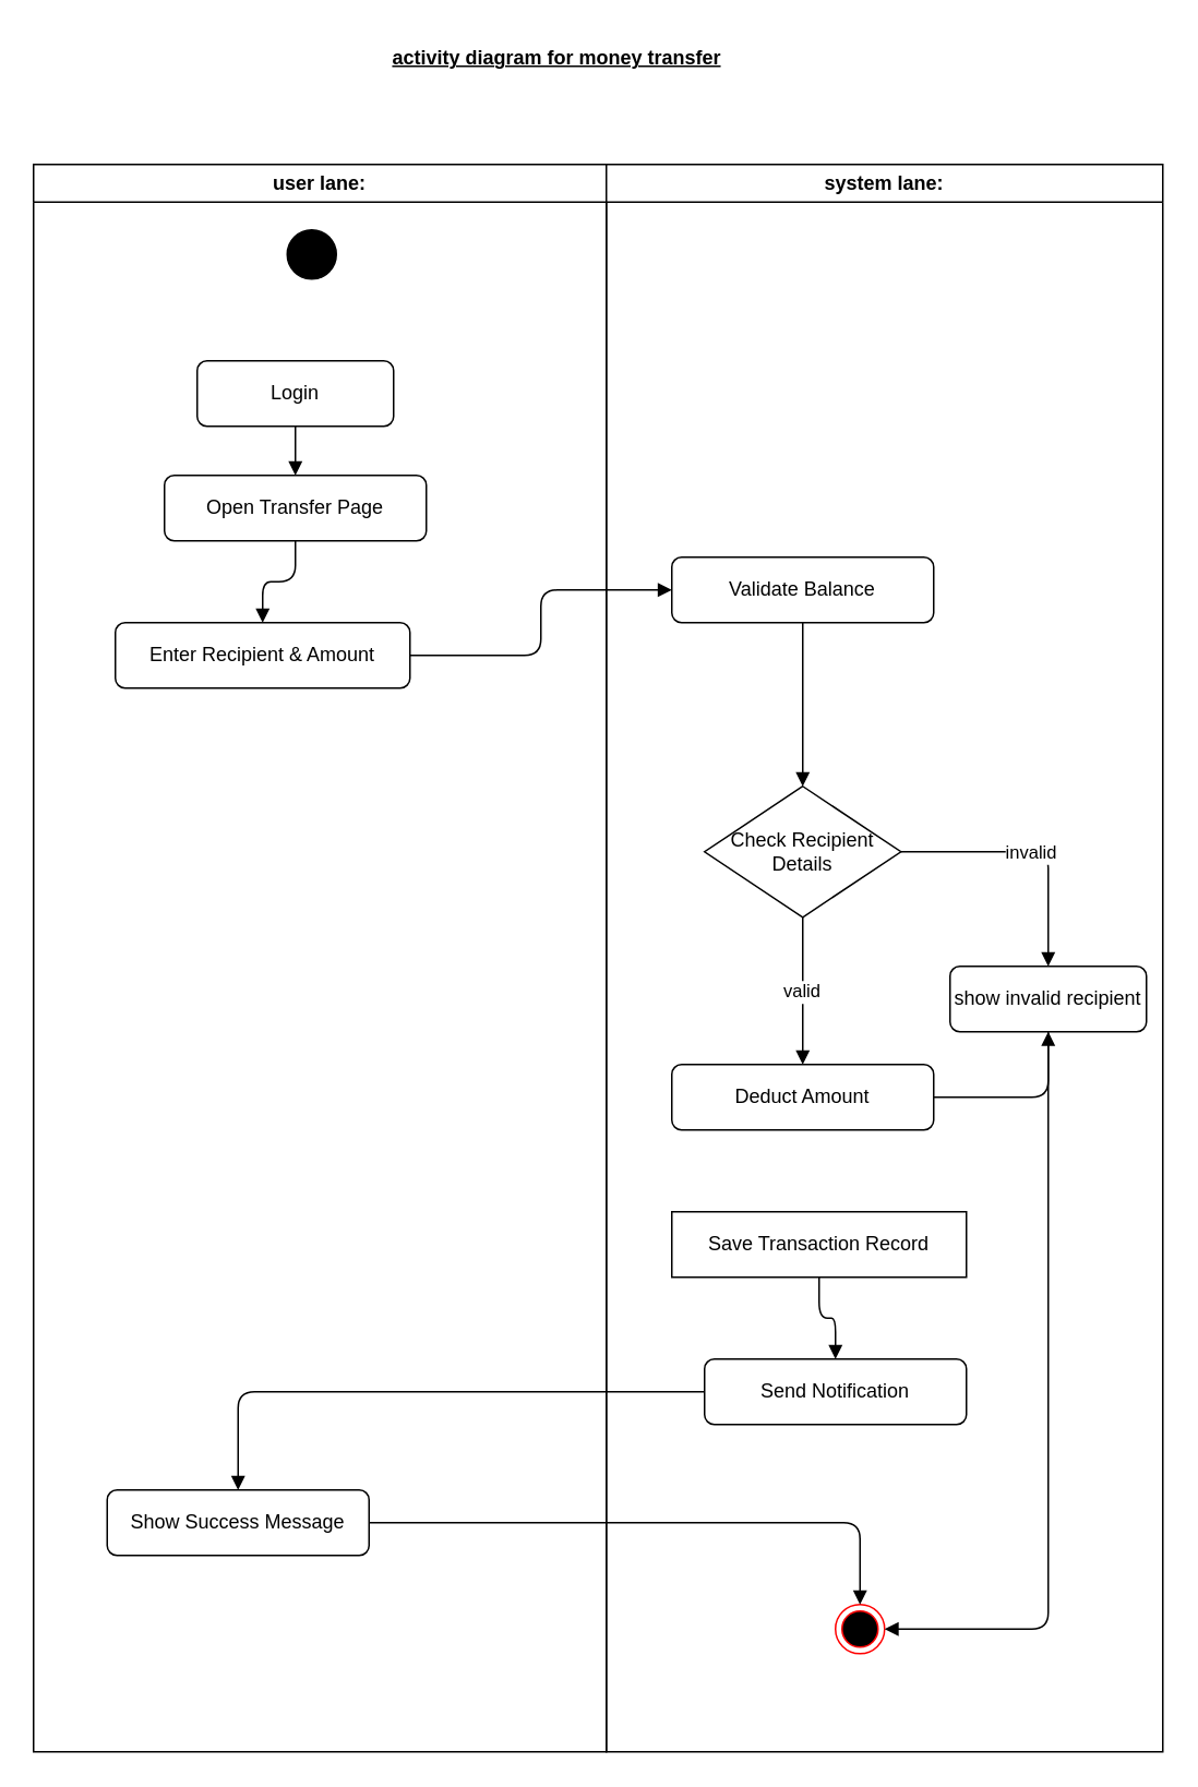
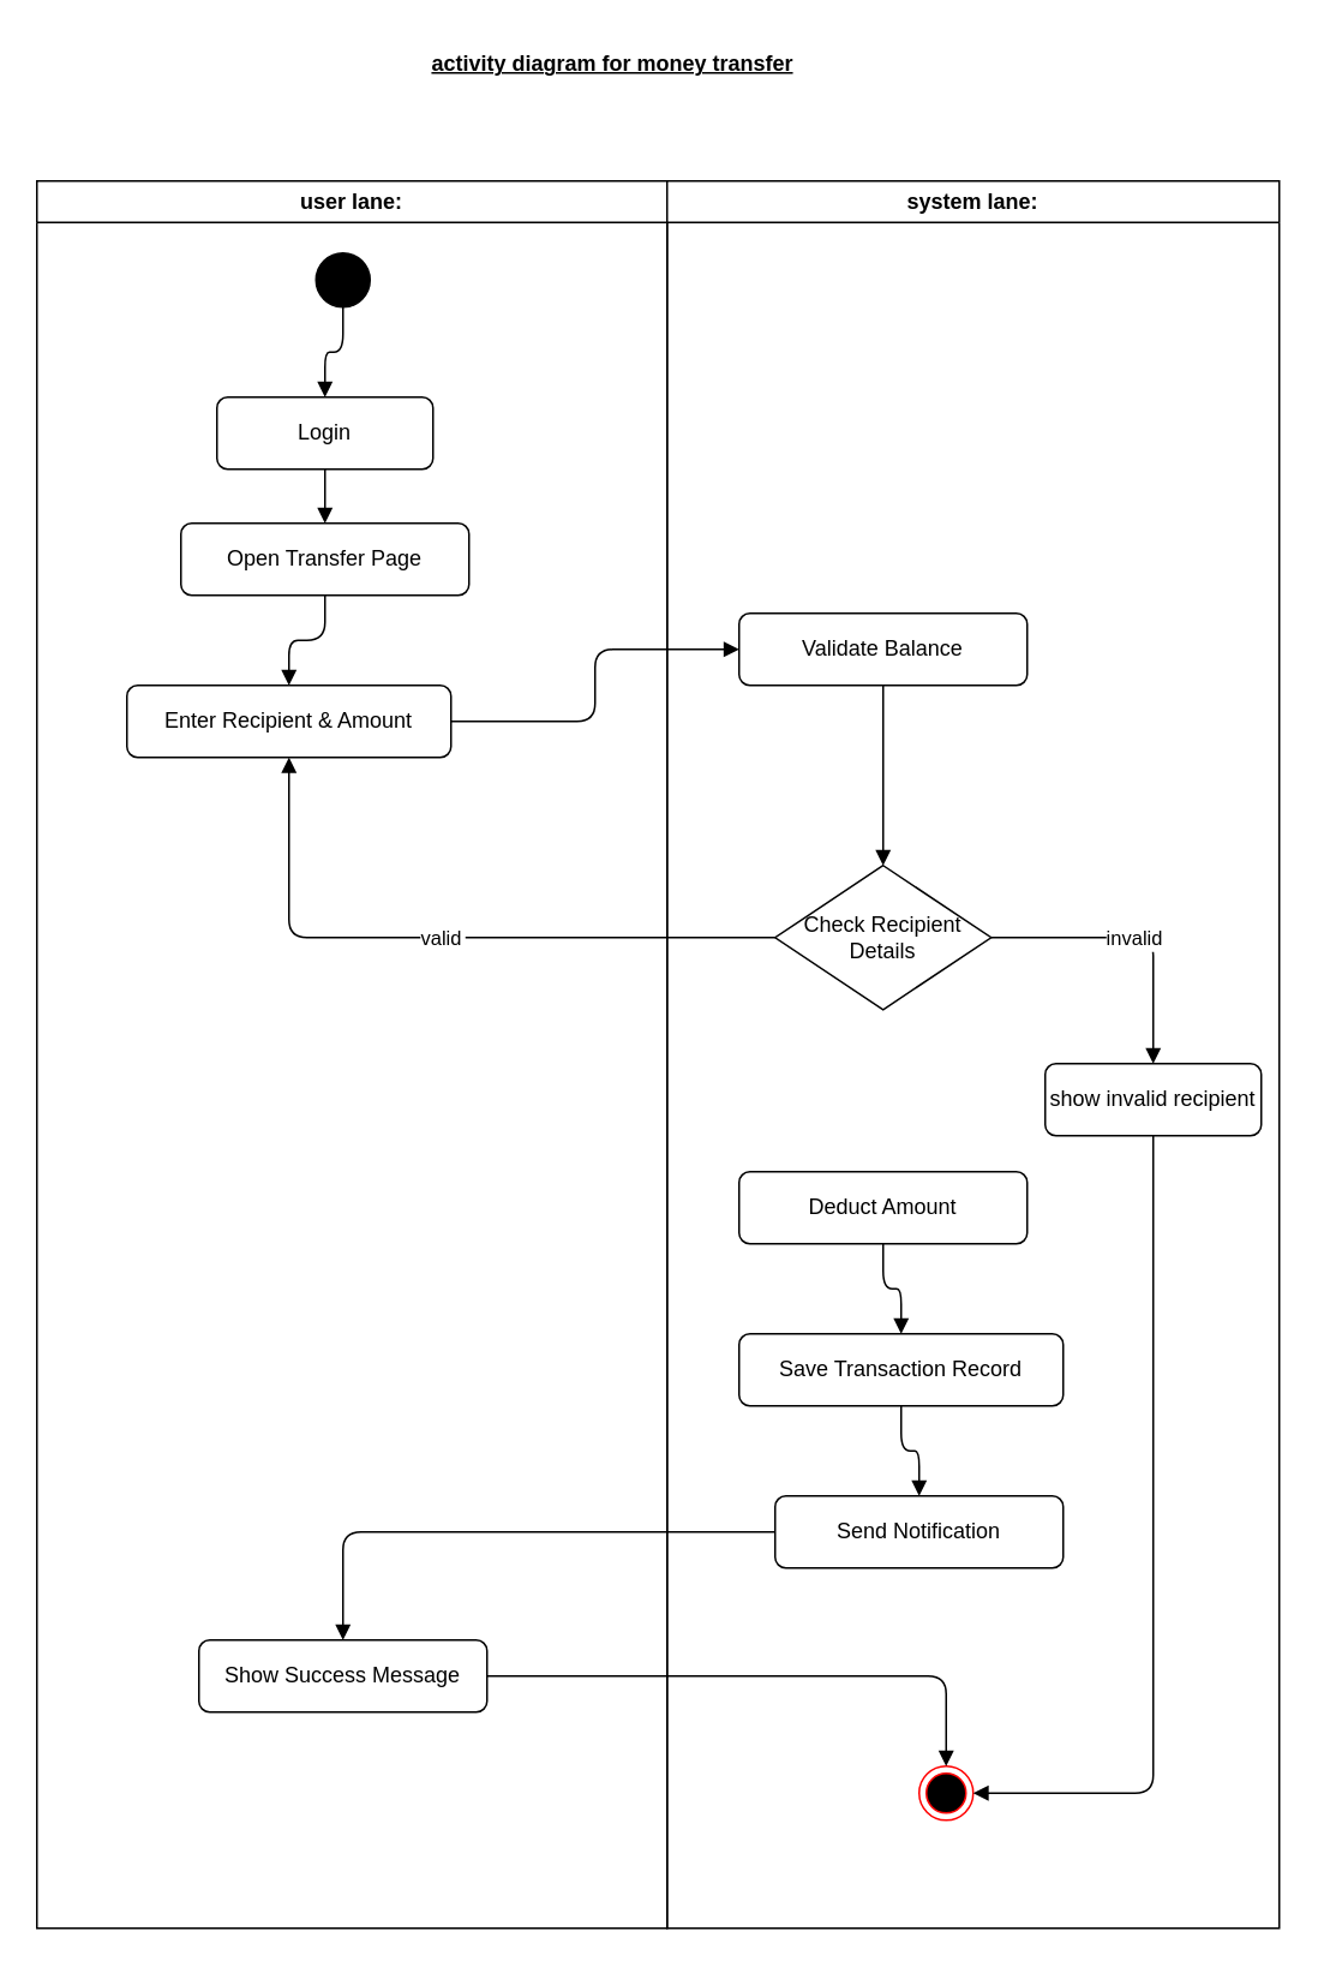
+ <mxCell id="9" style="edgeStyle=orthogonalEdgeStyle;endArrow=block;" parent="2" source="8" target="6" edge="1"><mxGeometry relative="1" as="geometry" /></mxCell>
- <mxCell id="20" value="valid" style="edgeStyle=orthogonalEdgeStyle;endArrow=block;" parent="11" source="19" target="16" edge="1"><mxGeometry relative="1" as="geometry" /></mxCell>
+ <mxCell id="20" value="valid" style="edgeStyle=orthogonalEdgeStyle;endArrow=block;" parent="11" source="19" target="3" edge="1"><mxGeometry relative="1" as="geometry" /></mxCell>
- <mxCell id="17" style="edgeStyle=orthogonalEdgeStyle;endArrow=block;" parent="11" source="16" target="22" edge="1"><mxGeometry relative="1" as="geometry" /></mxCell>
+ <mxCell id="17" style="edgeStyle=orthogonalEdgeStyle;endArrow=block;" parent="11" source="16" target="14" edge="1"><mxGeometry relative="1" as="geometry" /></mxCell>
- <mxCell id="14" value="Save Transaction Record" style="whiteSpace=wrap;html=1;rounded=0;" parent="11" vertex="1"><mxGeometry x="40" y="640" width="180" height="40" as="geometry" /></mxCell>
+ <mxCell id="14" value="Save Transaction Record" style="rounded=1;whiteSpace=wrap;html=1;" parent="11" vertex="1"><mxGeometry x="40" y="640" width="180" height="40" as="geometry" /></mxCell>
- <mxCell id="10" value="Show Success Message" style="rounded=1;whiteSpace=wrap;html=1;" parent="2" vertex="1"><mxGeometry x="45" y="810" width="160" height="40" as="geometry" /></mxCell>
+ <mxCell id="10" value="Show Success Message" style="rounded=1;whiteSpace=wrap;html=1;" parent="2" vertex="1"><mxGeometry x="90" y="810" width="160" height="40" as="geometry" /></mxCell>
